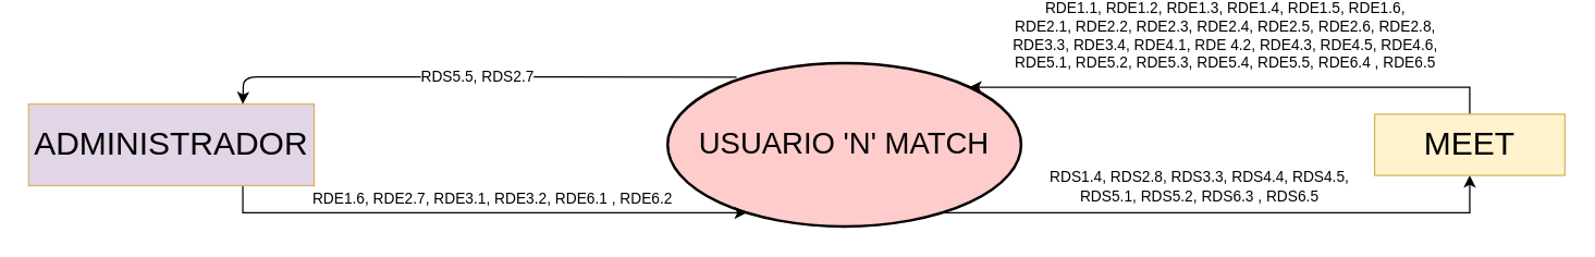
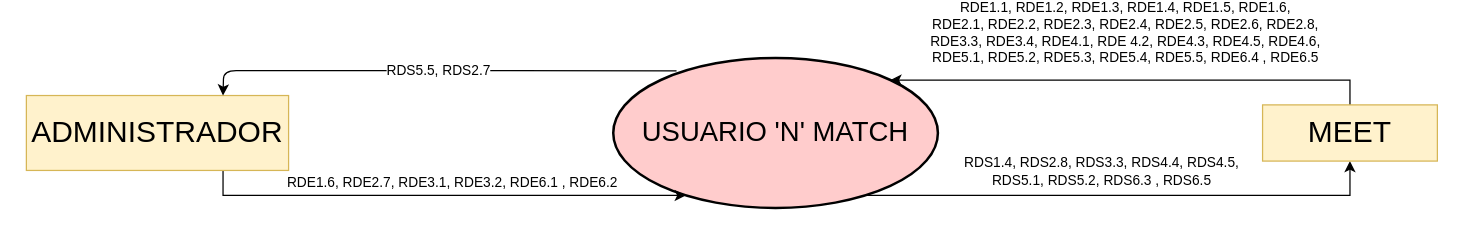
- <mxCell id="7" value="&lt;font style=&quot;font-size: 24px&quot;&gt;ADMINISTRADOR&lt;/font&gt;" style="rounded=0;whiteSpace=wrap;html=1;fillColor=#e1d5e7;strokeColor=#d6b656;" parent="1" vertex="1"><mxGeometry x="20" y="50" width="210" height="60" as="geometry" /></mxCell>
+ <mxCell id="7" value="&lt;font style=&quot;font-size: 24px&quot;&gt;ADMINISTRADOR&lt;/font&gt;" style="rounded=0;whiteSpace=wrap;html=1;fillColor=#fff2cc;strokeColor=#d6b656;" parent="1" vertex="1"><mxGeometry x="20" y="50" width="210" height="60" as="geometry" /></mxCell>
